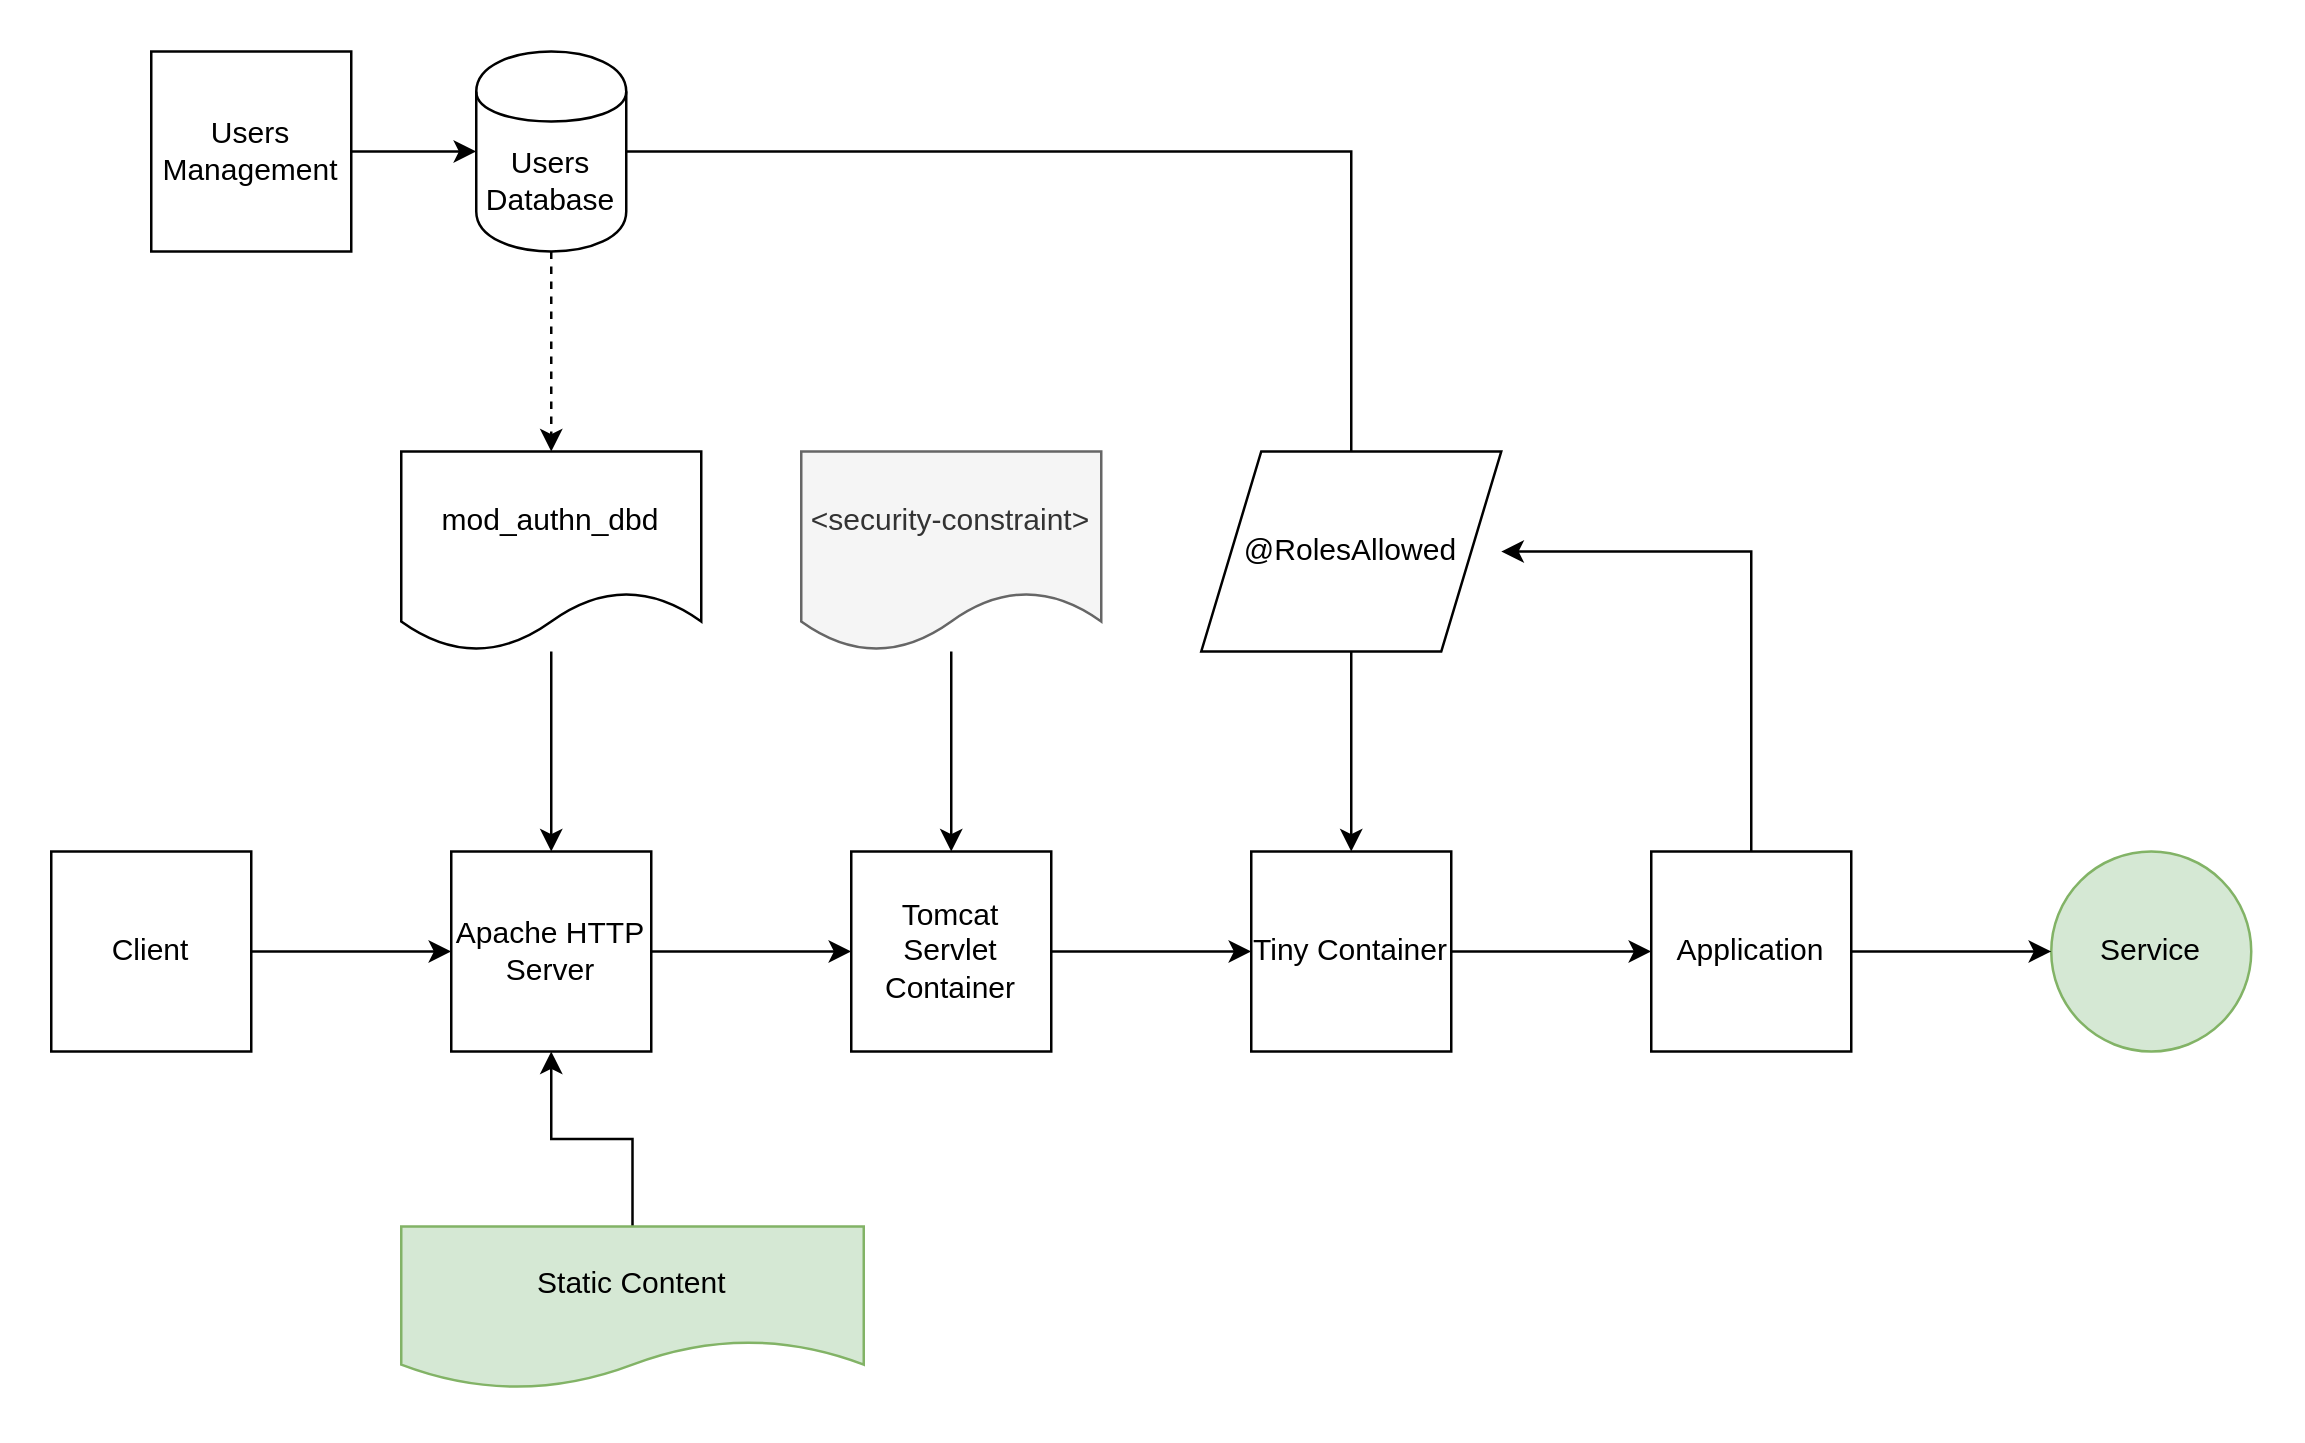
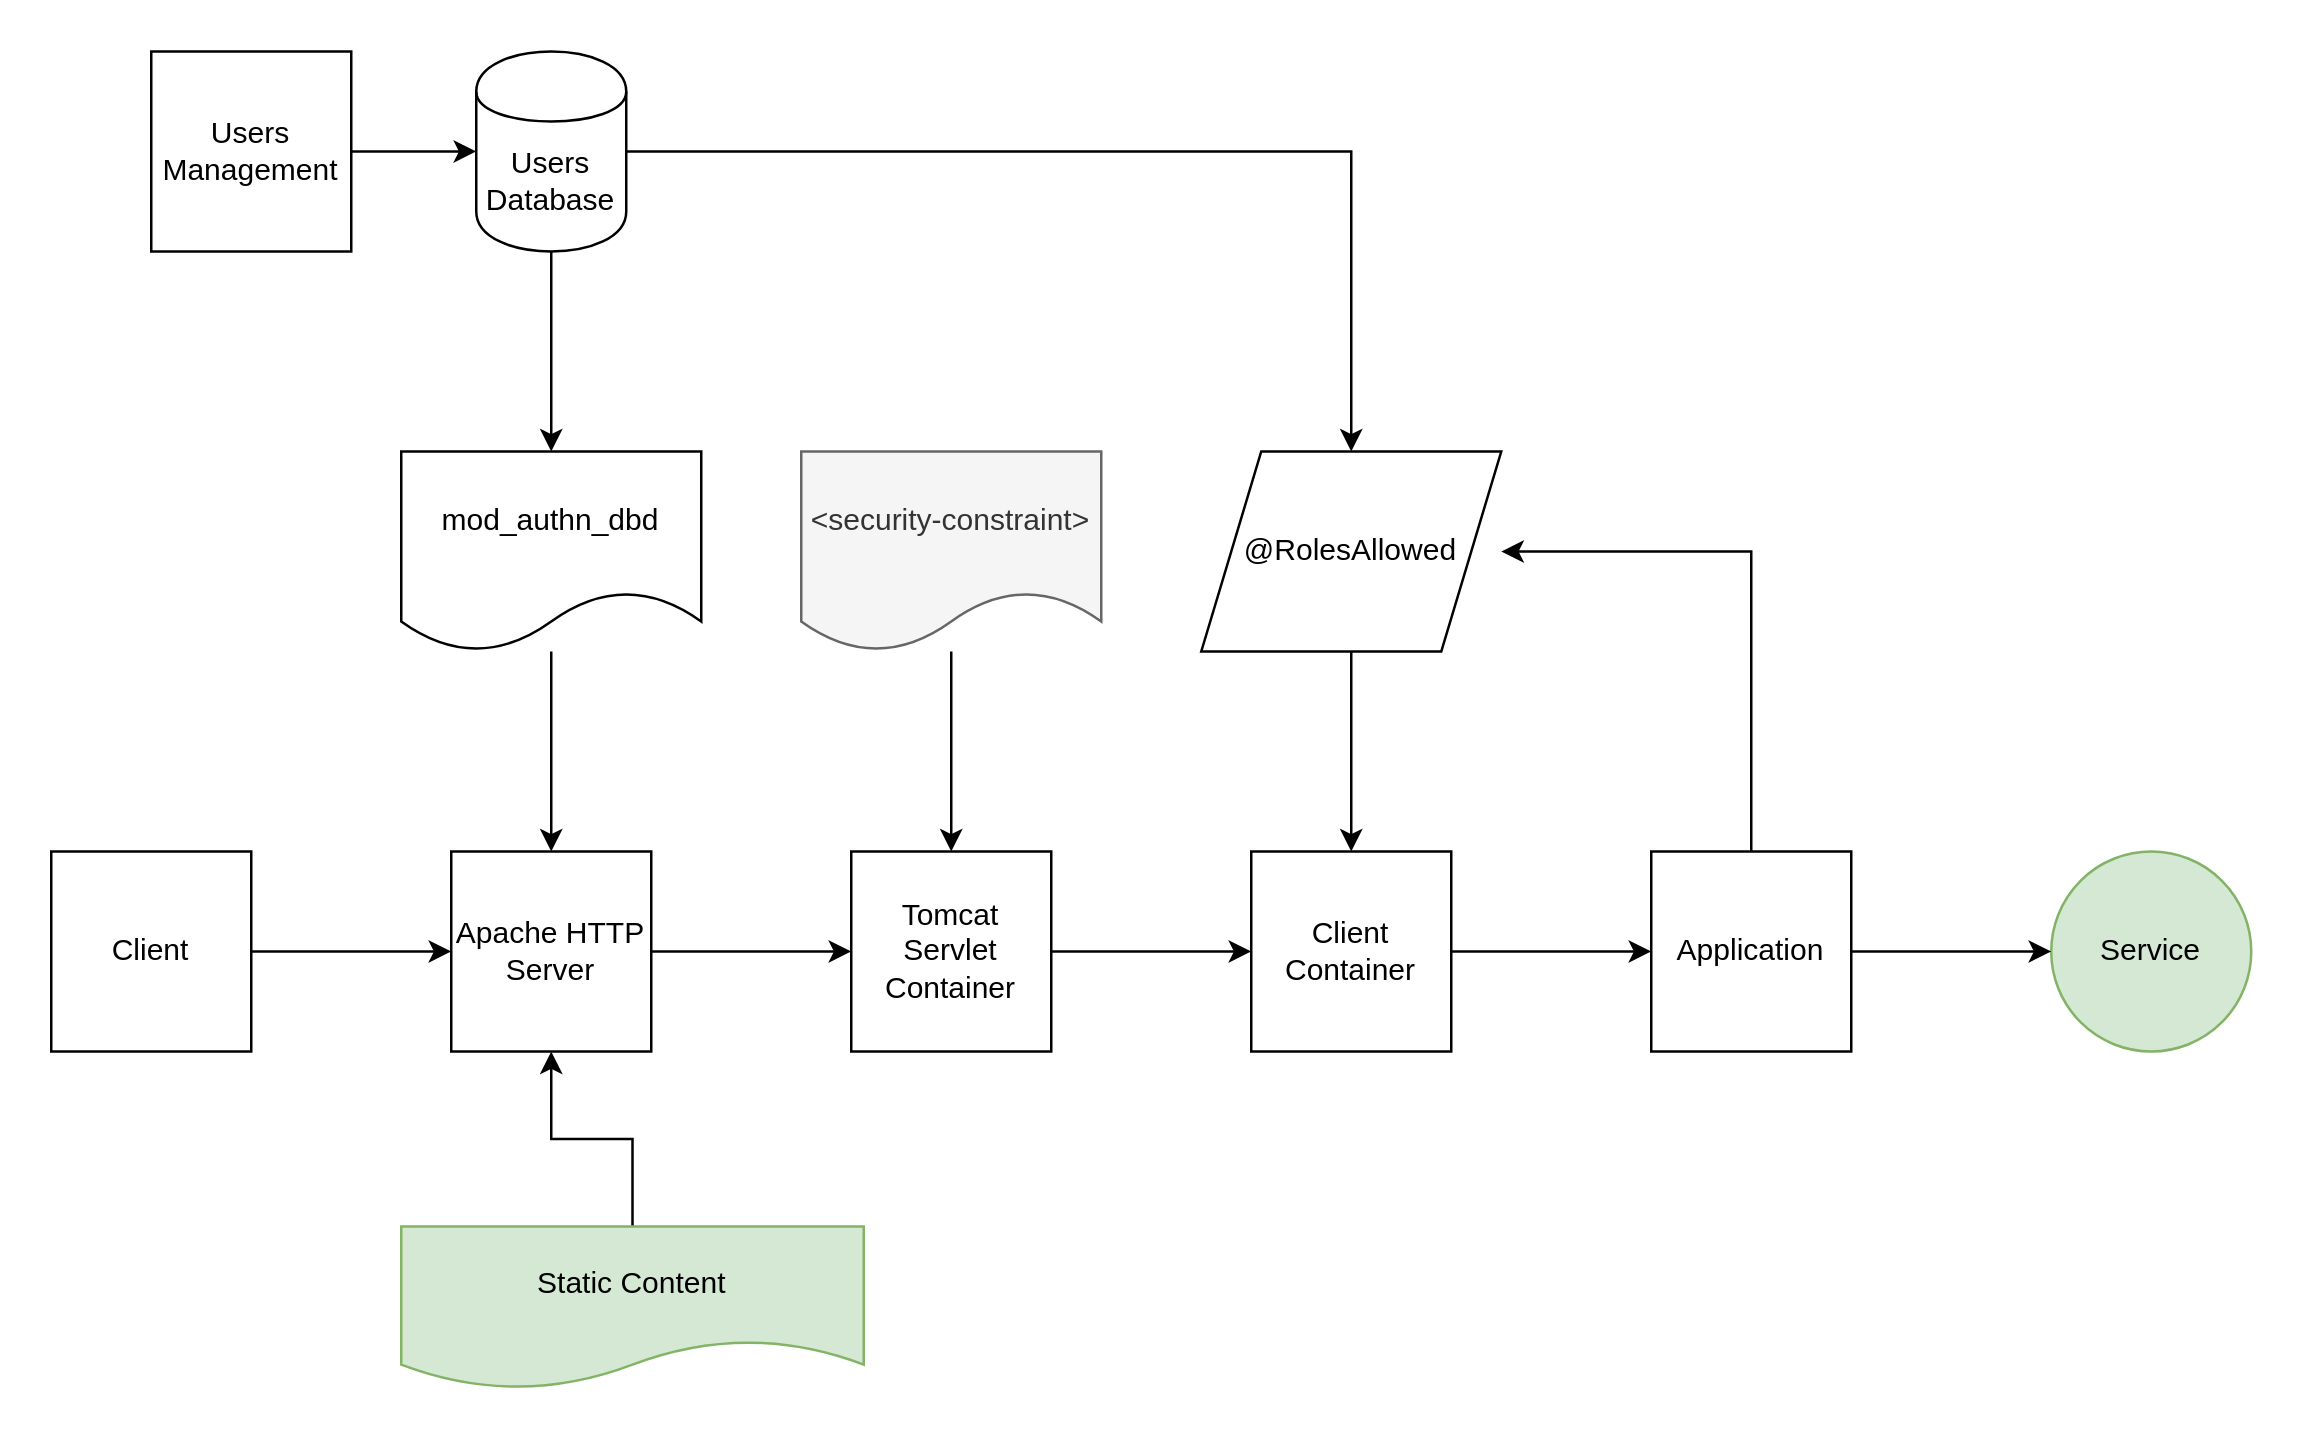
- <mxCell id="20" style="edgeStyle=orthogonalEdgeStyle;rounded=0;orthogonalLoop=1;jettySize=auto;html=1;entryX=0.5;entryY=0;entryDx=0;entryDy=0;dashed=1;" parent="1" source="21" target="16" edge="1"><mxGeometry relative="1" as="geometry" /></mxCell>
+ <mxCell id="20" style="edgeStyle=orthogonalEdgeStyle;rounded=0;orthogonalLoop=1;jettySize=auto;html=1;entryX=0.5;entryY=0;entryDx=0;entryDy=0;" parent="1" source="21" target="16" edge="1"><mxGeometry relative="1" as="geometry" /></mxCell>
- <mxCell id="19" style="edgeStyle=orthogonalEdgeStyle;rounded=0;orthogonalLoop=1;jettySize=auto;html=1;entryX=0.5;entryY=0;entryDx=0;entryDy=0;endArrow=none;" parent="1" source="21" target="14" edge="1"><mxGeometry relative="1" as="geometry" /></mxCell>
+ <mxCell id="19" style="edgeStyle=orthogonalEdgeStyle;rounded=0;orthogonalLoop=1;jettySize=auto;html=1;entryX=0.5;entryY=0;entryDx=0;entryDy=0;" parent="1" source="21" target="14" edge="1"><mxGeometry relative="1" as="geometry" /></mxCell>
- <mxCell id="9" value="Tiny Container" style="whiteSpace=wrap;html=1;aspect=fixed;" parent="1" vertex="1"><mxGeometry x="500" y="340" width="80" height="80" as="geometry" /></mxCell>
+ <mxCell id="9" value="Client Container" style="whiteSpace=wrap;html=1;aspect=fixed;" parent="1" vertex="1"><mxGeometry x="500" y="340" width="80" height="80" as="geometry" /></mxCell>
